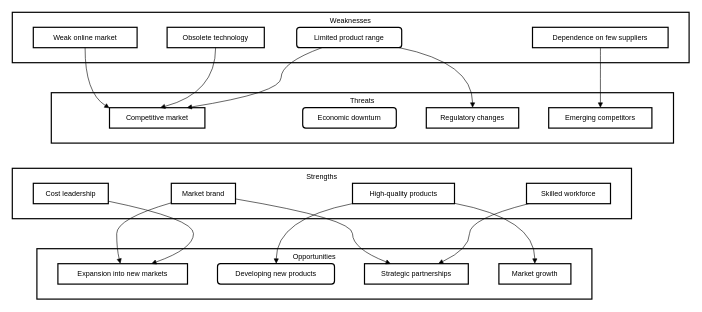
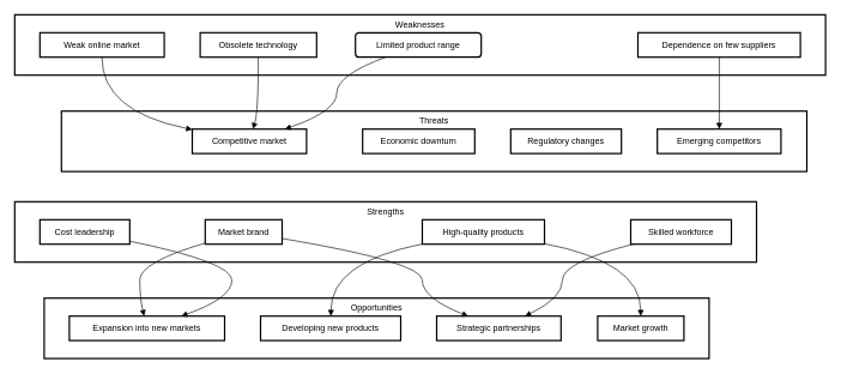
- <mxCell id="32" value="" style="curved=1;startArrow=none;endArrow=block;exitX=0.978;exitY=1;entryX=0.501;entryY=0;rounded=0;" edge="1" parent="1" source="16" target="5"><mxGeometry relative="1" as="geometry"><Array as="points"><mxPoint x="787" y="104" /></Array></mxGeometry></mxCell>
- <mxCell id="3" value="Competitive market" style="whiteSpace=wrap;strokeWidth=2;" vertex="1" parent="1"><mxGeometry x="182" y="179" width="159" height="34" as="geometry" /></mxCell>
+ <mxCell id="3" value="Competitive market" style="whiteSpace=wrap;strokeWidth=2;" vertex="1" parent="1"><mxGeometry x="267" y="179" width="159" height="34" as="geometry" /></mxCell>
- <mxCell id="4" value="Economic downturn" style="whiteSpace=wrap;strokeWidth=2;rounded=1;" vertex="1" parent="1"><mxGeometry x="504" y="179" width="156" height="34" as="geometry" /></mxCell>
+ <mxCell id="4" value="Economic downturn" style="whiteSpace=wrap;strokeWidth=2;" vertex="1" parent="1"><mxGeometry x="504" y="179" width="156" height="34" as="geometry" /></mxCell>
- <mxCell id="9" value="Developing new products" style="whiteSpace=wrap;strokeWidth=2;rounded=1;" vertex="1" parent="1"><mxGeometry x="362" y="439" width="195" height="34" as="geometry" /></mxCell>
+ <mxCell id="9" value="Developing new products" style="whiteSpace=wrap;strokeWidth=2;" vertex="1" parent="1"><mxGeometry x="362" y="439" width="195" height="34" as="geometry" /></mxCell>
